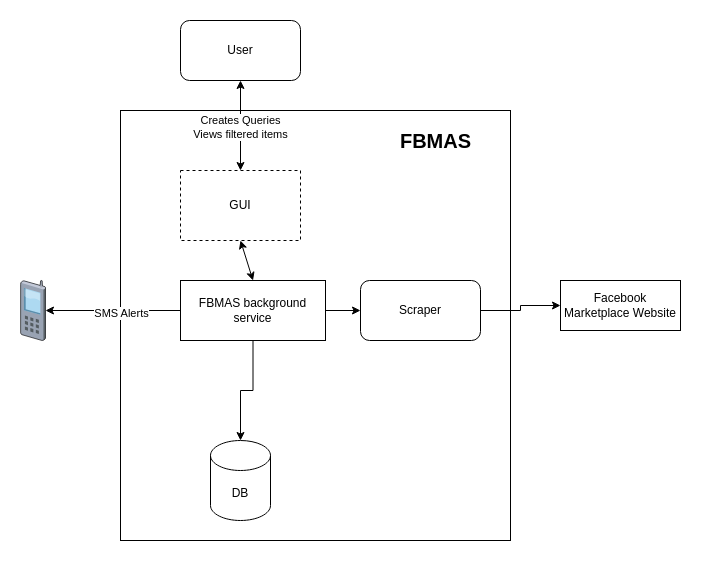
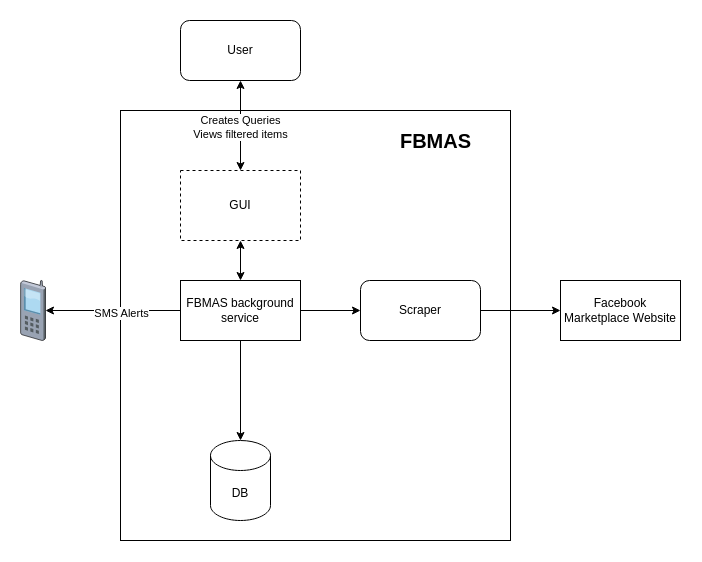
- <mxCell id="5" value="Facebook Marketplace Website" style="rounded=0;whiteSpace=wrap;html=1;" vertex="1" parent="1"><mxGeometry x="560" y="280" width="120" height="50" as="geometry" /></mxCell>
+ <mxCell id="5" value="Facebook Marketplace Website" style="rounded=0;whiteSpace=wrap;html=1;" vertex="1" parent="1"><mxGeometry x="560" y="280" width="120" height="60" as="geometry" /></mxCell>
- <mxCell id="7" value="FBMAS background service" style="rounded=0;whiteSpace=wrap;html=1;" vertex="1" parent="1"><mxGeometry x="180" y="280" width="145" height="60" as="geometry" /></mxCell>
+ <mxCell id="7" value="FBMAS background service" style="rounded=0;whiteSpace=wrap;html=1;" vertex="1" parent="1"><mxGeometry x="180" y="280" width="120" height="60" as="geometry" /></mxCell>
